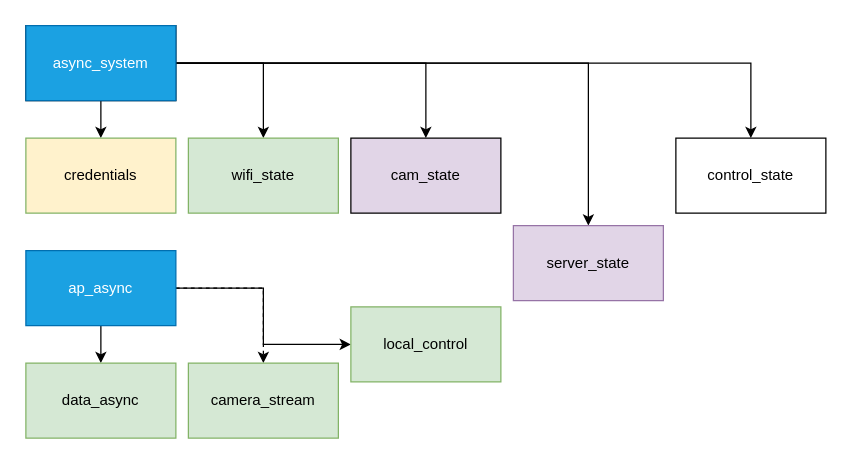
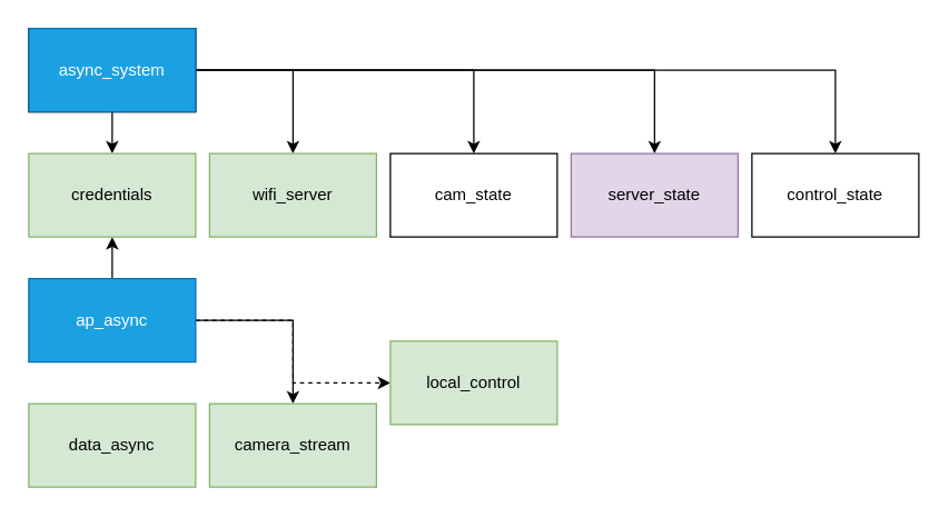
- <mxCell id="11" value="credentials" style="rounded=0;whiteSpace=wrap;html=1;fillColor=#fff2cc;strokeColor=#82b366;" parent="1" vertex="1"><mxGeometry x="20" y="110" width="120" height="60" as="geometry" /></mxCell>
+ <mxCell id="11" value="credentials" style="rounded=0;whiteSpace=wrap;html=1;fillColor=#d5e8d4;strokeColor=#82b366;" parent="1" vertex="1"><mxGeometry x="20" y="110" width="120" height="60" as="geometry" /></mxCell>
- <mxCell id="12" value="wifi_state" style="rounded=0;whiteSpace=wrap;html=1;fillColor=#d5e8d4;strokeColor=#82b366;" parent="1" vertex="1"><mxGeometry x="150" y="110" width="120" height="60" as="geometry" /></mxCell>
+ <mxCell id="12" value="wifi_server" style="rounded=0;whiteSpace=wrap;html=1;fillColor=#d5e8d4;strokeColor=#82b366;" parent="1" vertex="1"><mxGeometry x="150" y="110" width="120" height="60" as="geometry" /></mxCell>
- <mxCell id="13" value="cam_state" style="rounded=0;whiteSpace=wrap;html=1;fillColor=#e1d5e7;" parent="1" vertex="1"><mxGeometry x="280" y="110" width="120" height="60" as="geometry" /></mxCell>
+ <mxCell id="13" value="cam_state" style="rounded=0;whiteSpace=wrap;html=1;" parent="1" vertex="1"><mxGeometry x="280" y="110" width="120" height="60" as="geometry" /></mxCell>
- <mxCell id="14" value="server_state" style="rounded=0;whiteSpace=wrap;html=1;fillColor=#e1d5e7;strokeColor=#9673a6;" parent="1" vertex="1"><mxGeometry x="410" y="180" width="120" height="60" as="geometry" /></mxCell>
+ <mxCell id="14" value="server_state" style="rounded=0;whiteSpace=wrap;html=1;fillColor=#e1d5e7;strokeColor=#9673a6;" parent="1" vertex="1"><mxGeometry x="410" y="110" width="120" height="60" as="geometry" /></mxCell>
- <mxCell id="4" value="" style="edgeStyle=orthogonalEdgeStyle;rounded=0;orthogonalLoop=1;jettySize=auto;html=1;" parent="1" source="5" target="17" edge="1"><mxGeometry relative="1" as="geometry" /></mxCell>
+ <mxCell id="4" value="" style="edgeStyle=orthogonalEdgeStyle;rounded=0;orthogonalLoop=1;jettySize=auto;html=1;dashed=1;" parent="1" source="5" target="17" edge="1"><mxGeometry relative="1" as="geometry" /></mxCell>
- <mxCell id="2" value="" style="edgeStyle=orthogonalEdgeStyle;rounded=0;orthogonalLoop=1;jettySize=auto;html=1;" parent="1" source="5" target="15" edge="1"><mxGeometry relative="1" as="geometry" /></mxCell>
+ <mxCell id="2" value="" style="edgeStyle=orthogonalEdgeStyle;rounded=0;orthogonalLoop=1;jettySize=auto;html=1;" parent="1" source="5" target="11" edge="1"><mxGeometry relative="1" as="geometry" /></mxCell>
- <mxCell id="3" value="" style="edgeStyle=orthogonalEdgeStyle;rounded=0;orthogonalLoop=1;jettySize=auto;html=1;dashed=1;" parent="1" source="5" target="16" edge="1"><mxGeometry relative="1" as="geometry" /></mxCell>
+ <mxCell id="3" value="" style="edgeStyle=orthogonalEdgeStyle;rounded=0;orthogonalLoop=1;jettySize=auto;html=1;" parent="1" source="5" target="16" edge="1"><mxGeometry relative="1" as="geometry" /></mxCell>
